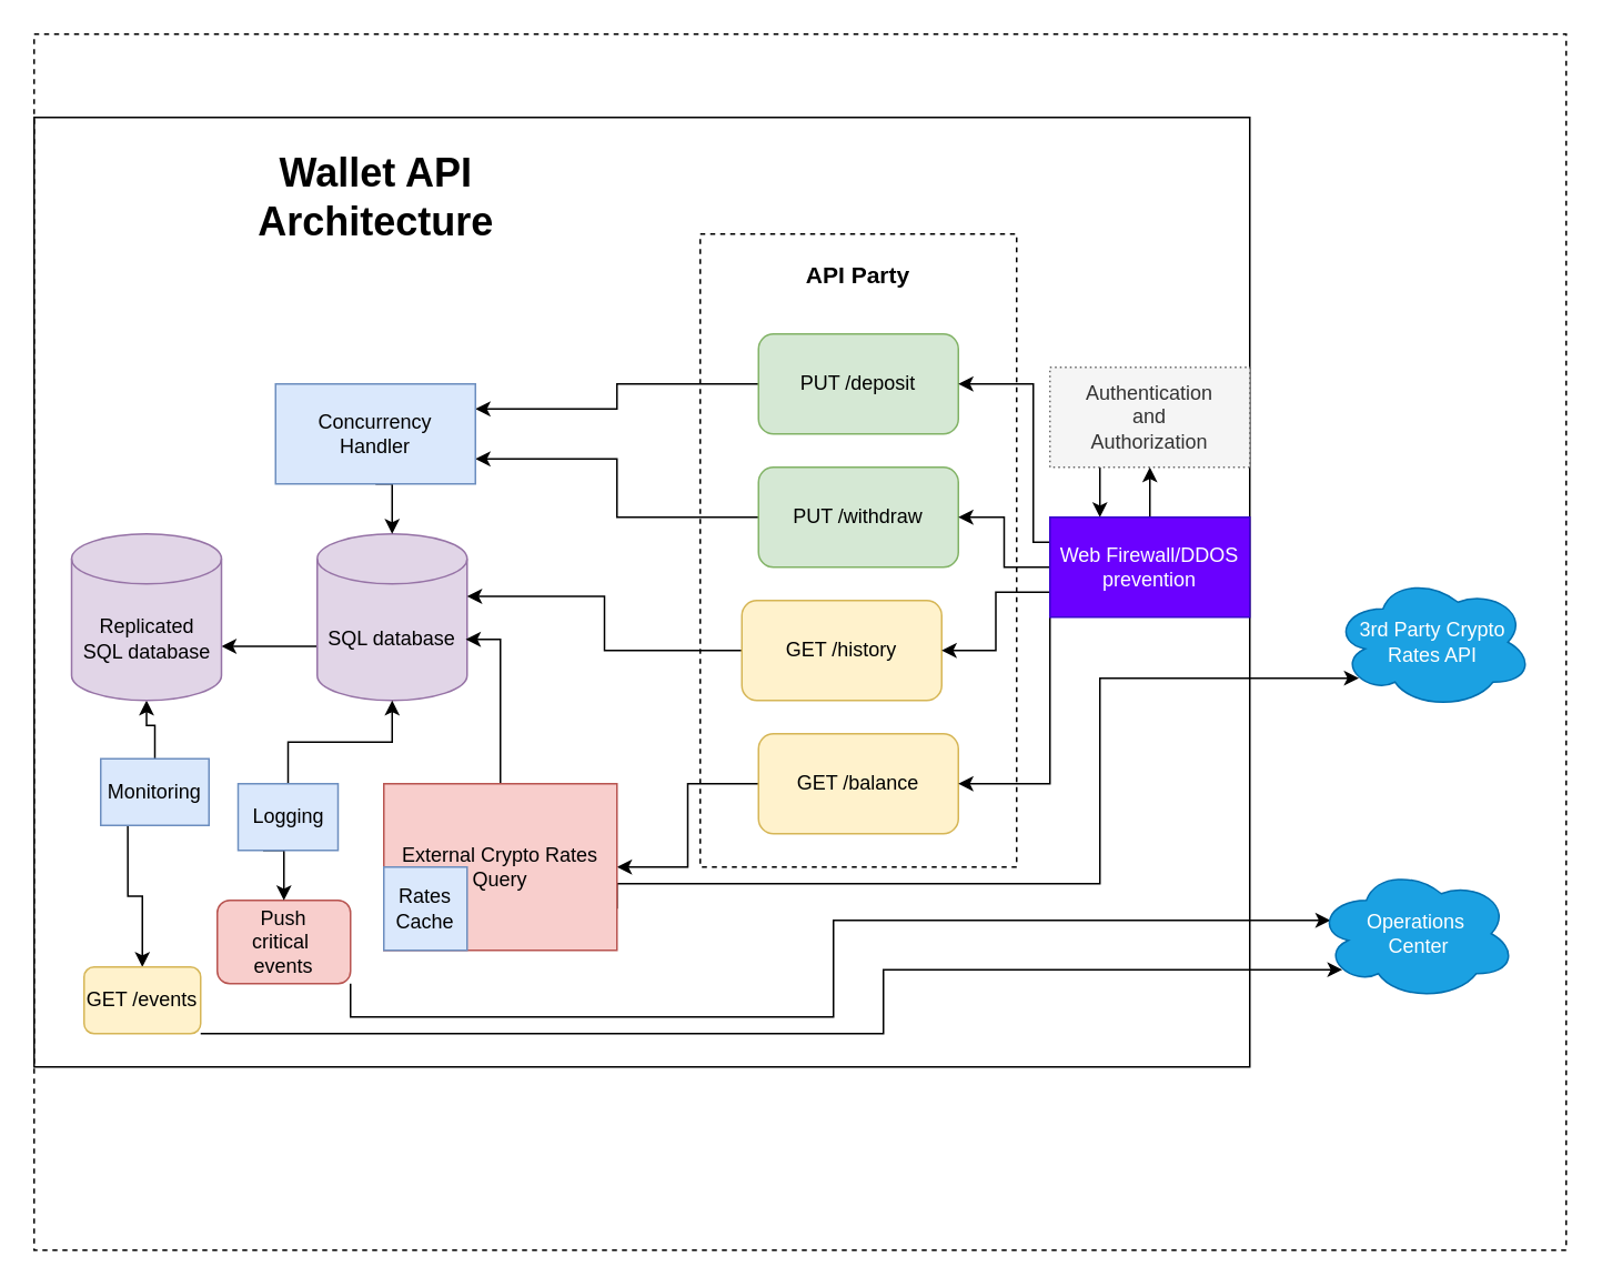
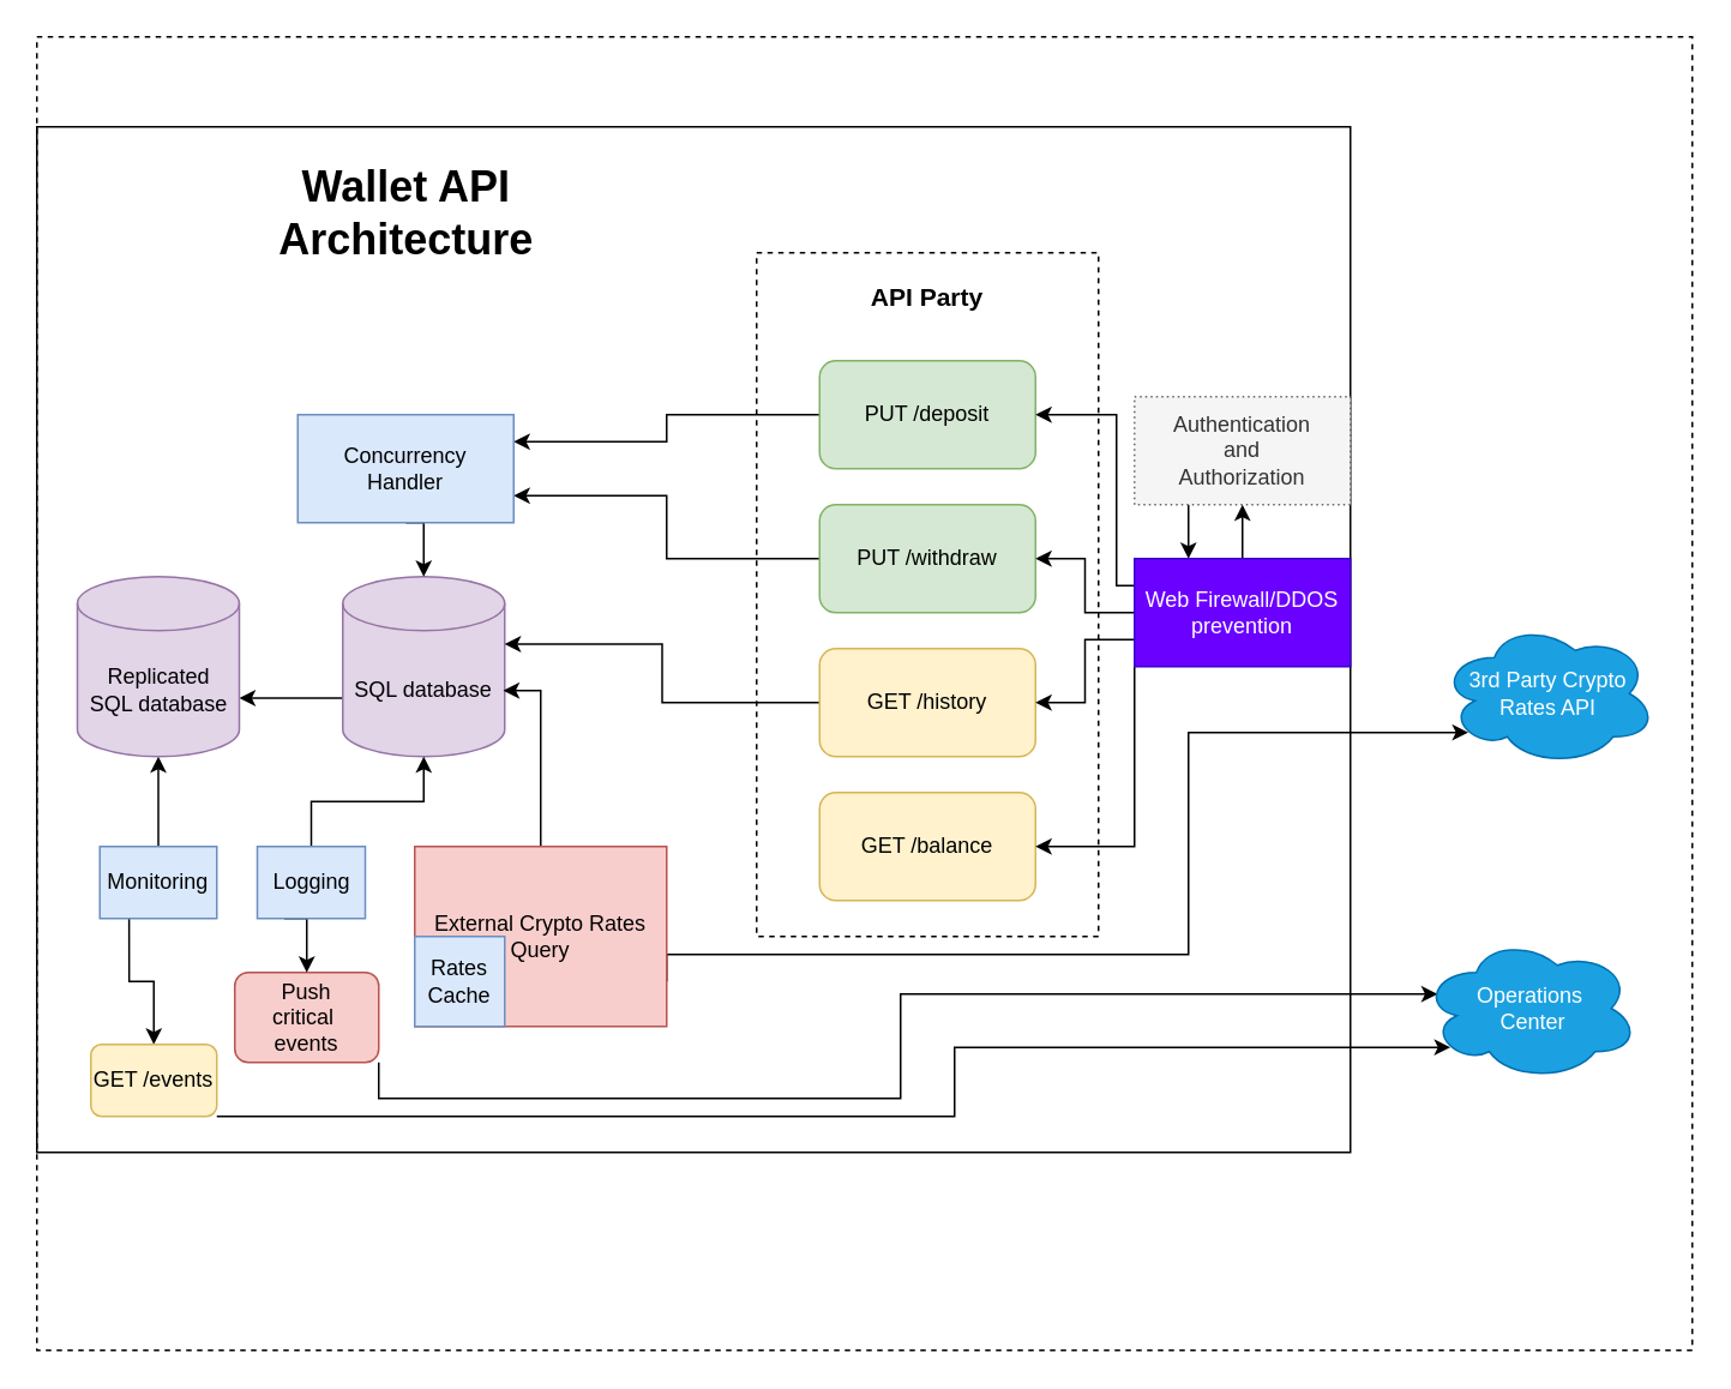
- <mxCell id="12" value="GET /history" style="rounded=1;whiteSpace=wrap;html=1;fillColor=#fff2cc;strokeColor=#d6b656;" vertex="1" parent="1"><mxGeometry x="445" y="360" width="120" height="60" as="geometry" /></mxCell>
+ <mxCell id="12" value="GET /history" style="rounded=1;whiteSpace=wrap;html=1;fillColor=#fff2cc;strokeColor=#d6b656;" vertex="1" parent="1"><mxGeometry x="455" y="360" width="120" height="60" as="geometry" /></mxCell>
- <mxCell id="28" value="Monitoring" style="rounded=0;whiteSpace=wrap;html=1;fillColor=#dae8fc;strokeColor=#6c8ebf;" vertex="1" parent="1"><mxGeometry x="60" y="455" width="65" height="40" as="geometry" /></mxCell>
+ <mxCell id="28" value="Monitoring" style="rounded=0;whiteSpace=wrap;html=1;fillColor=#dae8fc;strokeColor=#6c8ebf;" vertex="1" parent="1"><mxGeometry x="55" y="470" width="65" height="40" as="geometry" /></mxCell>
- <mxCell id="13" style="edgeStyle=orthogonalEdgeStyle;rounded=0;orthogonalLoop=1;jettySize=auto;html=1;exitX=0;exitY=0.5;exitDx=0;exitDy=0;entryX=1;entryY=0.5;entryDx=0;entryDy=0;" edge="1" parent="1" source="14" target="23"><mxGeometry relative="1" as="geometry" /></mxCell>
